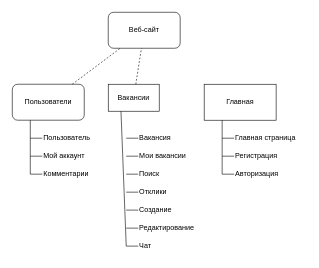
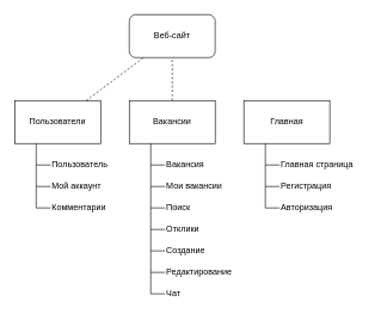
- <mxCell id="11" value="Вакансии" style="rounded=0;whiteSpace=wrap;html=1;" vertex="1" parent="1"><mxGeometry x="180" y="140" width="85" height="45" as="geometry" /></mxCell>
+ <mxCell id="11" value="Вакансии" style="rounded=0;whiteSpace=wrap;html=1;" vertex="1" parent="1"><mxGeometry x="180" y="140" width="120" height="60" as="geometry" /></mxCell>
- <mxCell id="3" value="Пользователи" style="whiteSpace=wrap;html=1;rounded=1;" vertex="1" parent="1"><mxGeometry x="20" y="140" width="120" height="60" as="geometry" /></mxCell>
+ <mxCell id="3" value="Пользователи" style="rounded=0;whiteSpace=wrap;html=1;" vertex="1" parent="1"><mxGeometry x="20" y="140" width="120" height="60" as="geometry" /></mxCell>
